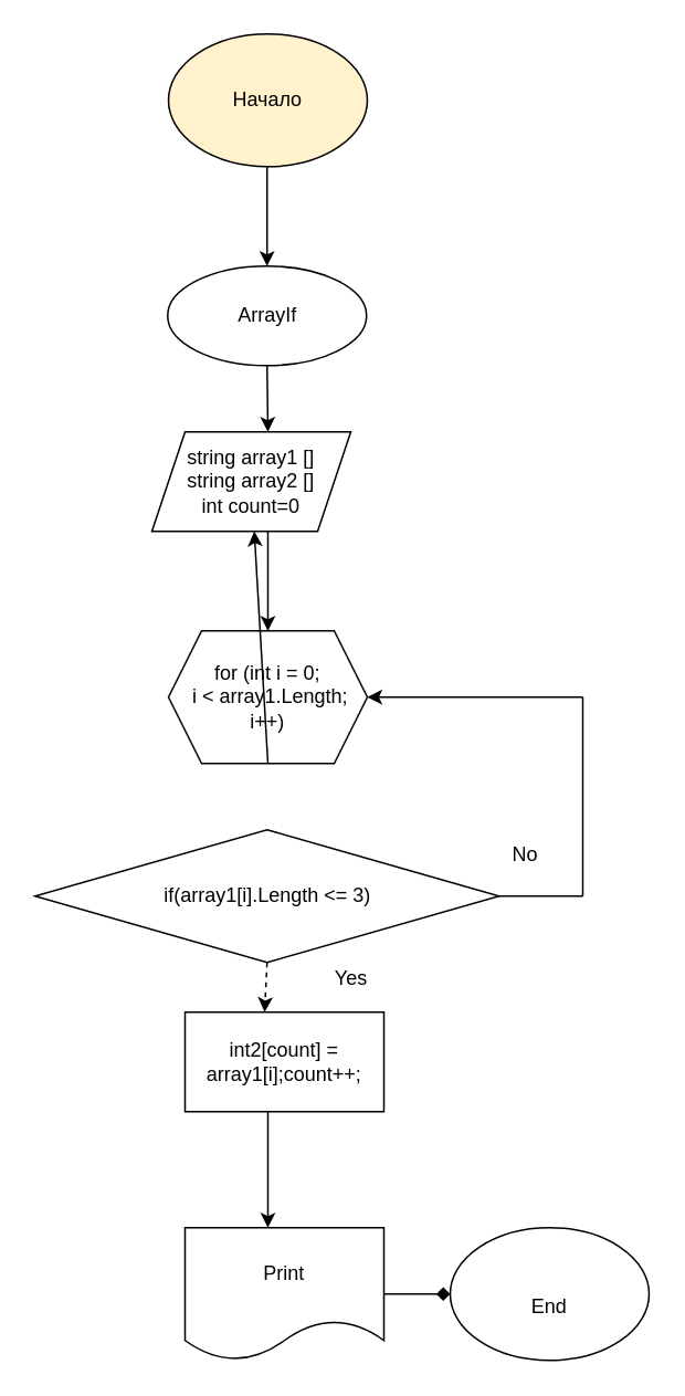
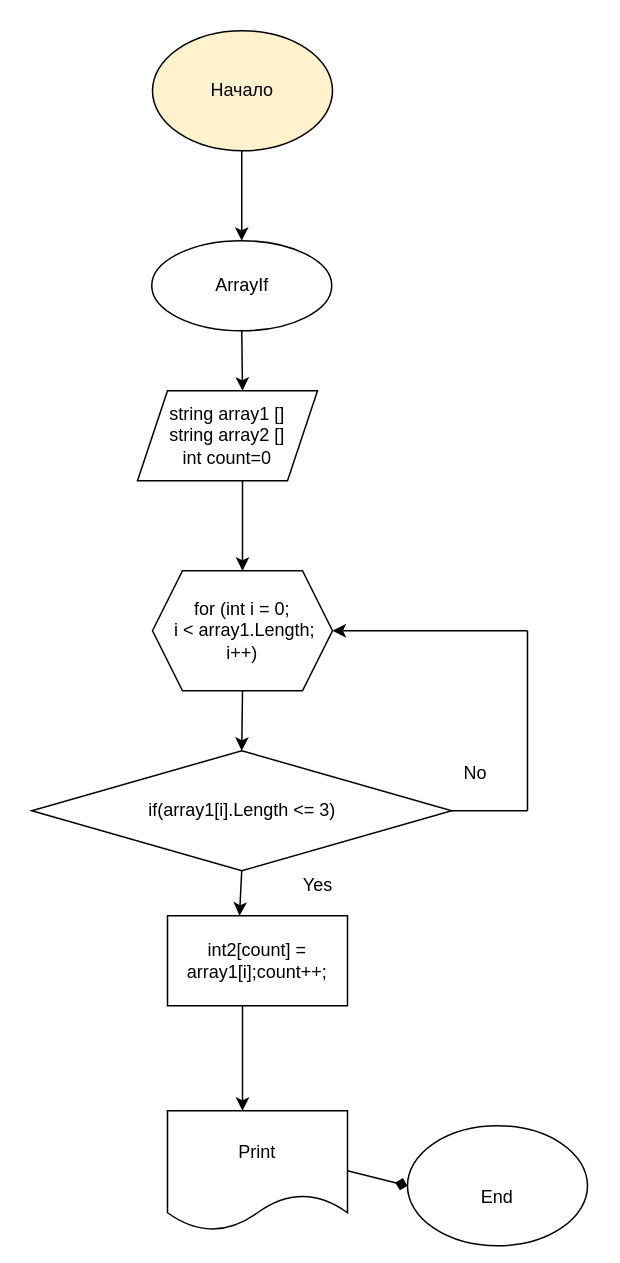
- <mxCell id="11" value="" style="endArrow=classic;html=1;rounded=0;exitX=0.5;exitY=1;exitDx=0;exitDy=0;" edge="1" parent="1" source="5" target="4"><mxGeometry width="50" height="50" relative="1" as="geometry"><mxPoint x="151" y="510" as="sourcePoint" /><mxPoint x="201" y="460" as="targetPoint" /></mxGeometry></mxCell>
+ <mxCell id="11" value="" style="endArrow=classic;html=1;rounded=0;exitX=0.5;exitY=1;exitDx=0;exitDy=0;entryX=0.5;entryY=0;entryDx=0;entryDy=0;" edge="1" parent="1" source="5" target="7"><mxGeometry width="50" height="50" relative="1" as="geometry"><mxPoint x="151" y="510" as="sourcePoint" /><mxPoint x="201" y="460" as="targetPoint" /></mxGeometry></mxCell>
- <mxCell id="9" value="" style="endArrow=classic;html=1;rounded=0;exitX=0.5;exitY=1;exitDx=0;exitDy=0;entryX=0.4;entryY=0;entryDx=0;entryDy=0;entryPerimeter=0;dashed=1;" edge="1" parent="1" source="7" target="8"><mxGeometry width="50" height="50" relative="1" as="geometry"><mxPoint x="161" y="630" as="sourcePoint" /><mxPoint x="211" y="580" as="targetPoint" /></mxGeometry></mxCell>
+ <mxCell id="9" value="" style="endArrow=classic;html=1;rounded=0;exitX=0.5;exitY=1;exitDx=0;exitDy=0;entryX=0.4;entryY=0;entryDx=0;entryDy=0;entryPerimeter=0;" edge="1" parent="1" source="7" target="8"><mxGeometry width="50" height="50" relative="1" as="geometry"><mxPoint x="161" y="630" as="sourcePoint" /><mxPoint x="211" y="580" as="targetPoint" /></mxGeometry></mxCell>
- <mxCell id="20" value="&lt;br&gt;End" style="ellipse;whiteSpace=wrap;html=1;" vertex="1" parent="1"><mxGeometry x="271" y="740" width="120" height="80" as="geometry" /></mxCell>
+ <mxCell id="20" value="&lt;br&gt;End" style="ellipse;whiteSpace=wrap;html=1;" vertex="1" parent="1"><mxGeometry x="271" y="750" width="120" height="80" as="geometry" /></mxCell>
